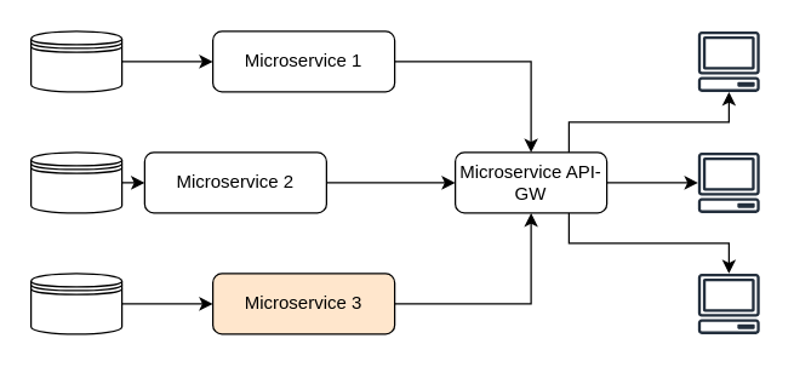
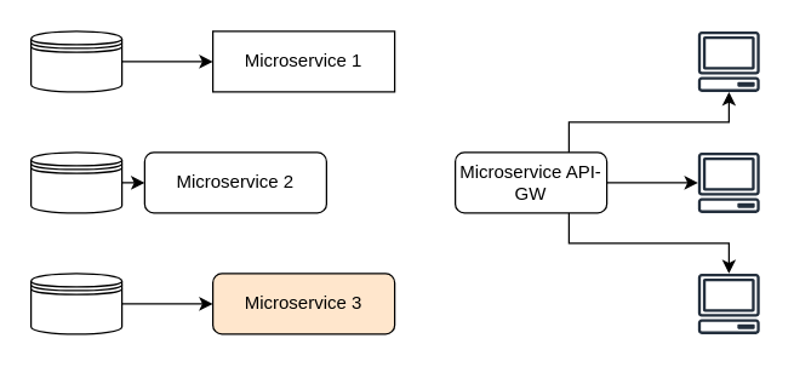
- <mxCell id="3" value="Microservice 1" style="rounded=1;whiteSpace=wrap;html=1;" vertex="1" parent="1"><mxGeometry x="140" y="20" width="120" height="40" as="geometry" /></mxCell>
+ <mxCell id="3" value="Microservice 1" style="whiteSpace=wrap;html=1;rounded=0;" vertex="1" parent="1"><mxGeometry x="140" y="20" width="120" height="40" as="geometry" /></mxCell>
- <mxCell id="2" style="edgeStyle=orthogonalEdgeStyle;rounded=0;orthogonalLoop=1;jettySize=auto;html=1;exitX=1;exitY=0.5;exitDx=0;exitDy=0;entryX=0.5;entryY=0;entryDx=0;entryDy=0;" edge="1" parent="1" source="3" target="9"><mxGeometry relative="1" as="geometry" /></mxCell>
- <mxCell id="10" style="edgeStyle=orthogonalEdgeStyle;rounded=0;orthogonalLoop=1;jettySize=auto;html=1;exitX=1;exitY=0.5;exitDx=0;exitDy=0;entryX=0;entryY=0.5;entryDx=0;entryDy=0;" edge="1" parent="1" source="11" target="9"><mxGeometry relative="1" as="geometry" /></mxCell>
- <mxCell id="14" style="edgeStyle=orthogonalEdgeStyle;rounded=0;orthogonalLoop=1;jettySize=auto;html=1;exitX=1;exitY=0.5;exitDx=0;exitDy=0;entryX=0.5;entryY=1;entryDx=0;entryDy=0;" edge="1" parent="1" source="15" target="9"><mxGeometry relative="1" as="geometry" /></mxCell>
